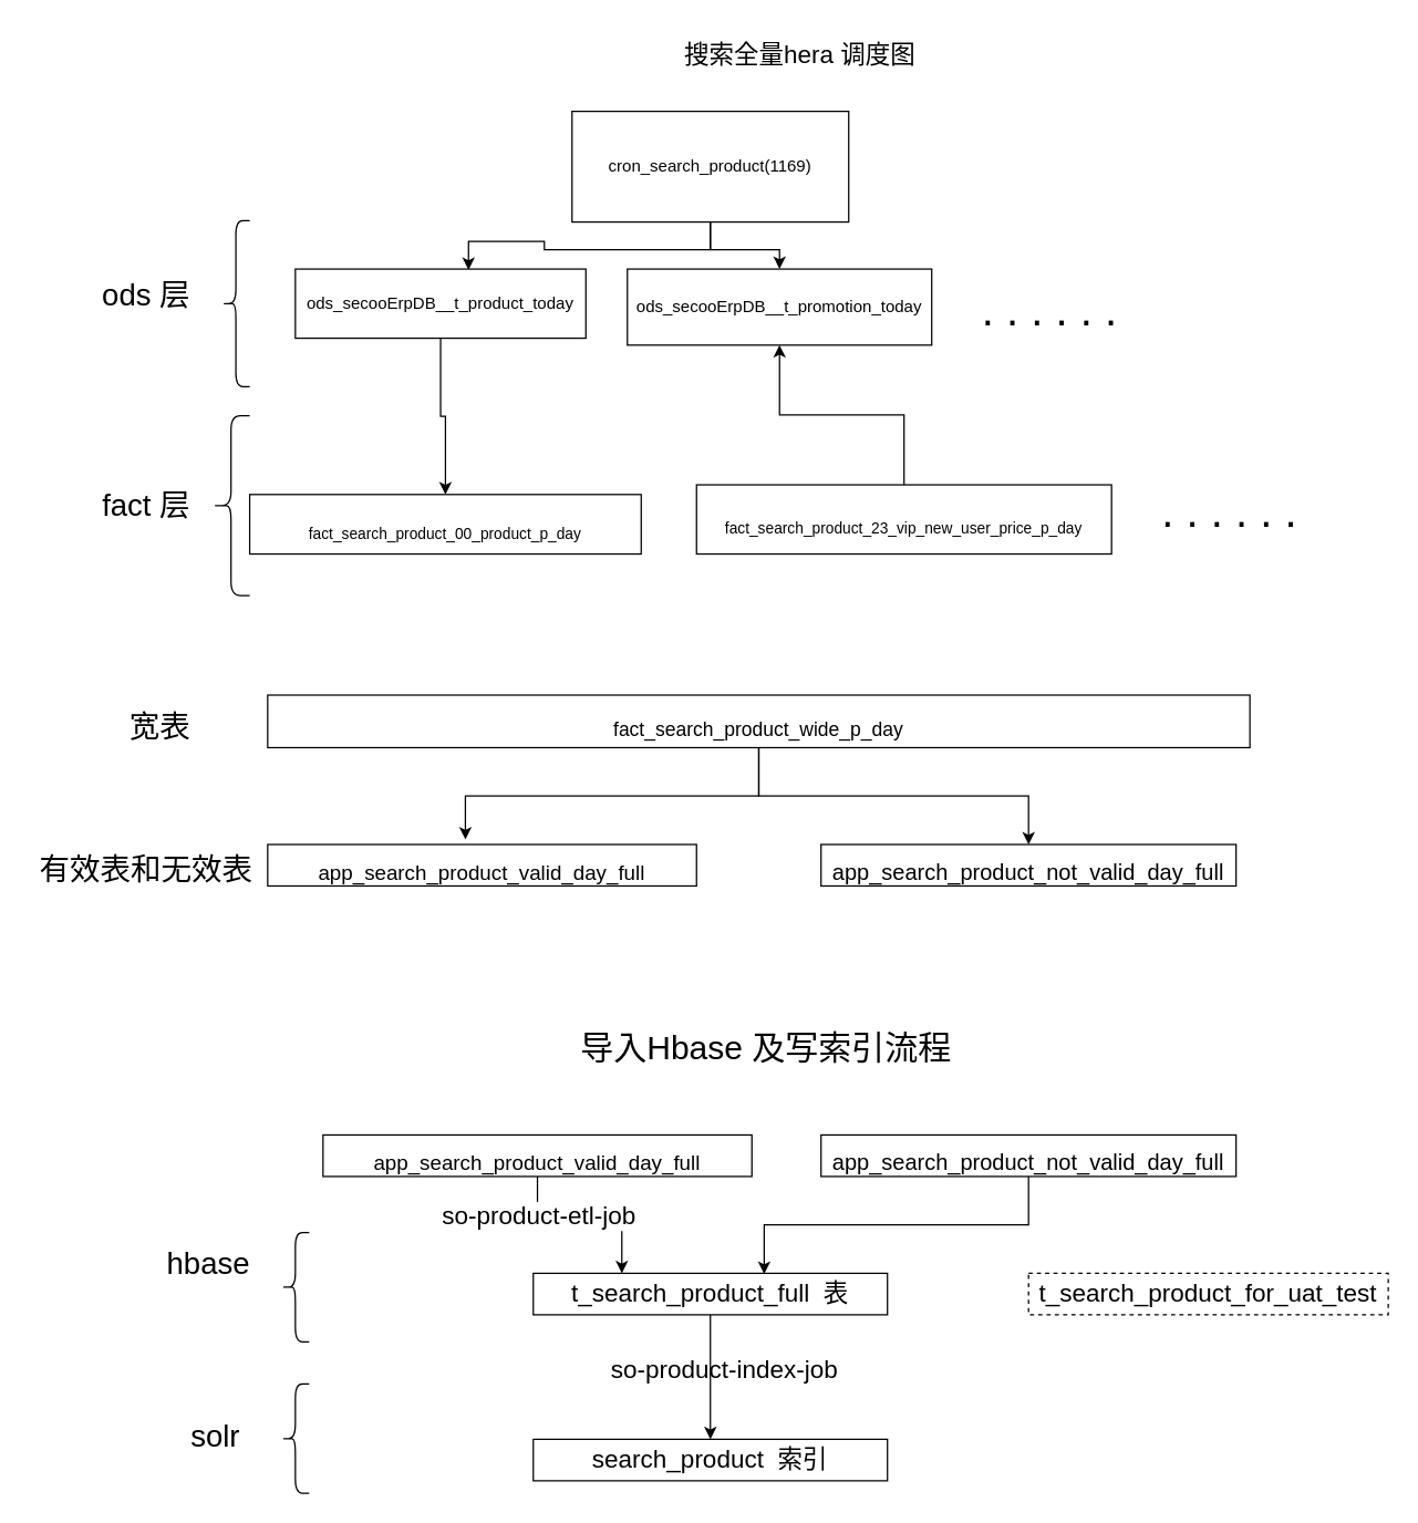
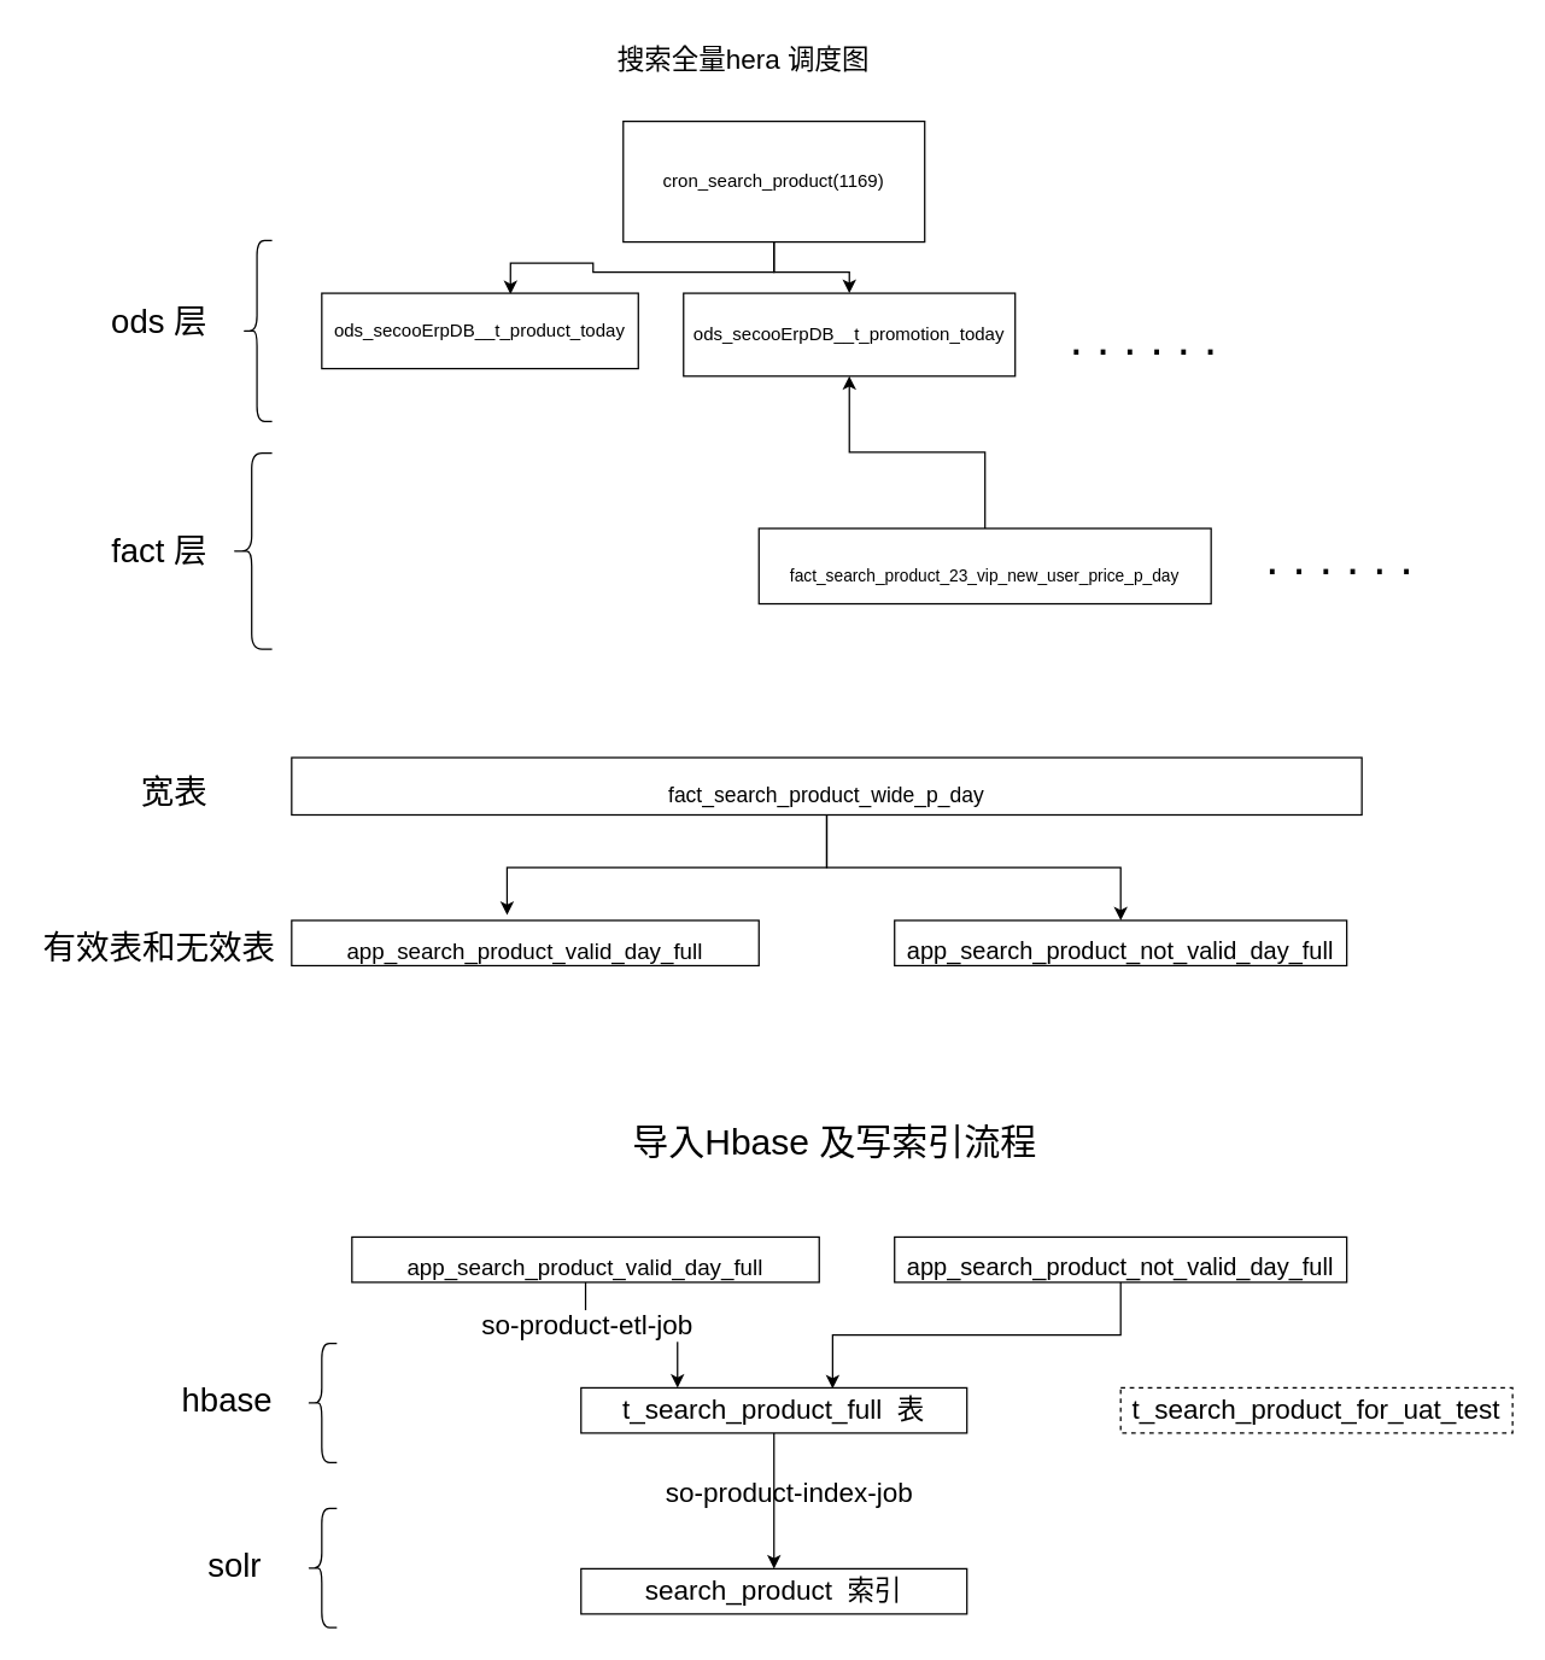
- <mxCell id="5" value="&lt;font style=&quot;font-size: 18px&quot;&gt;搜索全量hera 调度图&lt;/font&gt;" style="text;html=1;strokeColor=none;fillColor=none;align=center;verticalAlign=middle;whiteSpace=wrap;rounded=0;strokeWidth=6;" vertex="1" parent="1"><mxGeometry x="478" y="20" width="200" height="40" as="geometry" /></mxCell>
+ <mxCell id="5" value="&lt;font style=&quot;font-size: 18px&quot;&gt;搜索全量hera 调度图&lt;/font&gt;" style="text;html=1;strokeColor=none;fillColor=none;align=center;verticalAlign=middle;whiteSpace=wrap;rounded=0;strokeWidth=6;" vertex="1" parent="1"><mxGeometry x="393" y="20" width="200" height="40" as="geometry" /></mxCell>
- <mxCell id="6" value="" style="edgeStyle=orthogonalEdgeStyle;rounded=0;orthogonalLoop=1;jettySize=auto;html=1;fontSize=32;" edge="1" parent="1" source="7" target="17"><mxGeometry relative="1" as="geometry" /></mxCell>
- <mxCell id="17" value="&lt;font style=&quot;font-size: 11px&quot;&gt;fact_search_product_00_product_p_day&lt;/font&gt;" style="rounded=0;whiteSpace=wrap;html=1;fontSize=32;strokeWidth=1;" vertex="1" parent="1"><mxGeometry x="180" y="357" width="283" height="43" as="geometry" /></mxCell>
- <mxCell id="32" value="&lt;span style=&quot;font-size: 22px&quot;&gt;hbase&amp;nbsp;&lt;/span&gt;" style="text;html=1;align=center;verticalAlign=middle;resizable=0;points=[];autosize=1;strokeColor=none;fontSize=32;" vertex="1" parent="1"><mxGeometry x="113" y="885" width="80" height="50" as="geometry" /></mxCell>
+ <mxCell id="32" value="&lt;span style=&quot;font-size: 22px&quot;&gt;hbase&amp;nbsp;&lt;/span&gt;" style="text;html=1;align=center;verticalAlign=middle;resizable=0;points=[];autosize=1;strokeColor=none;fontSize=32;" vertex="1" parent="1"><mxGeometry x="113" y="900" width="80" height="50" as="geometry" /></mxCell>
